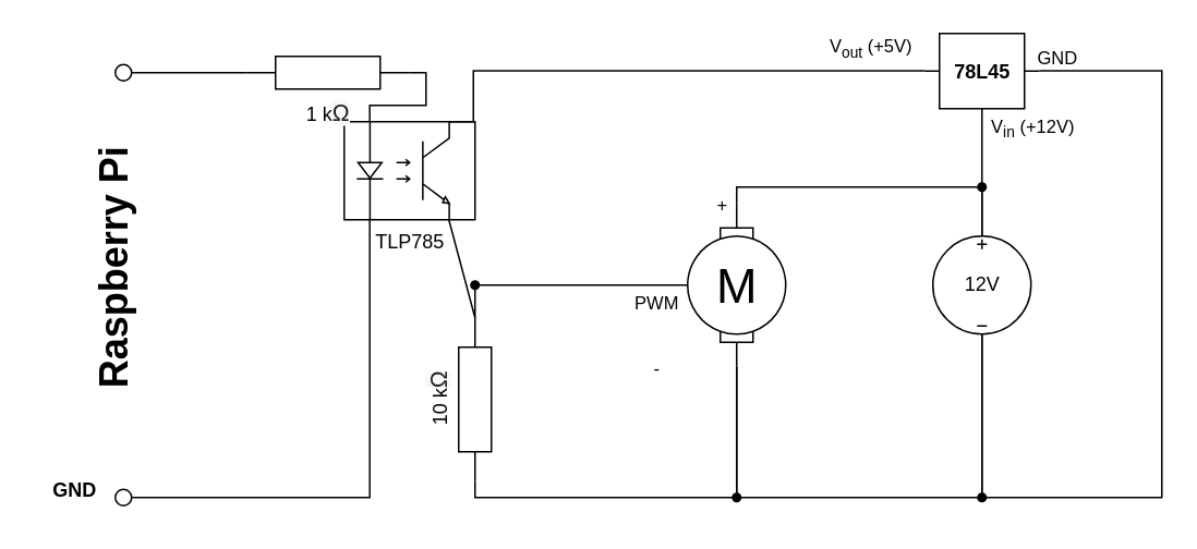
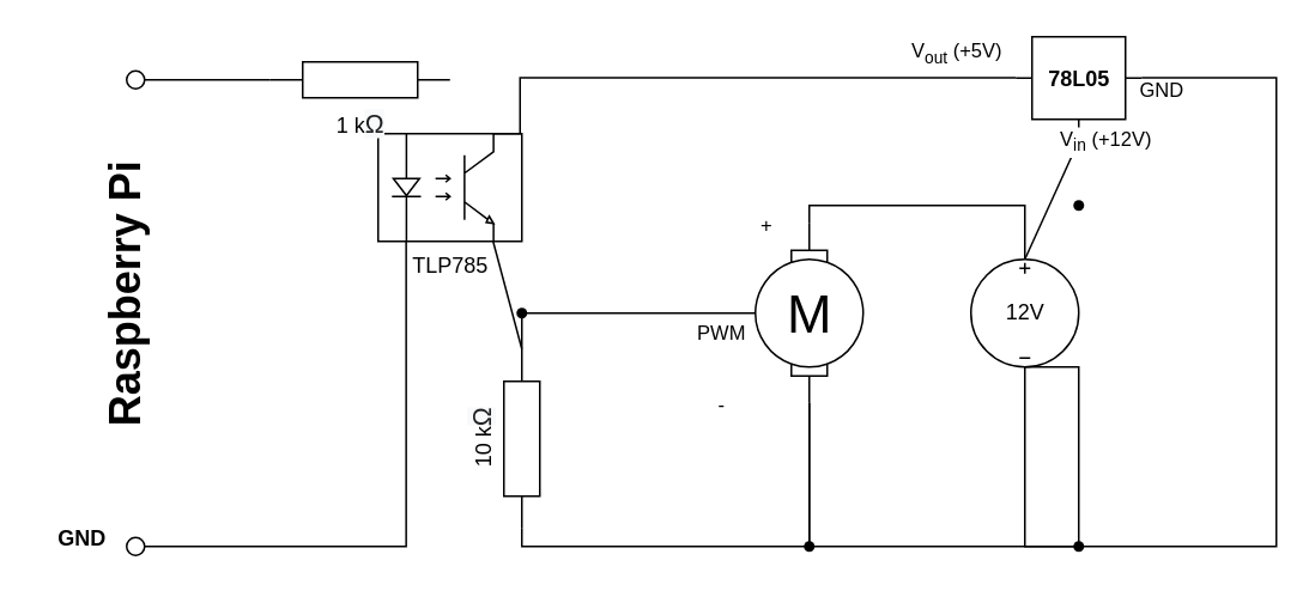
- <mxCell id="25" value="&lt;font style=&quot;font-size: 12px;&quot;&gt;78L45&lt;/font&gt;" style="text;strokeColor=none;fillColor=none;html=1;fontSize=24;fontStyle=1;verticalAlign=middle;align=center;" vertex="1" parent="1"><mxGeometry x="555" y="20" width="90" height="40" as="geometry" /></mxCell>
+ <mxCell id="25" value="&lt;font style=&quot;font-size: 12px;&quot;&gt;78L05&lt;/font&gt;" style="text;strokeColor=none;fillColor=none;html=1;fontSize=24;fontStyle=1;verticalAlign=middle;align=center;" vertex="1" parent="1"><mxGeometry x="555" y="20" width="90" height="40" as="geometry" /></mxCell>
- <mxCell id="12" value="" style="endArrow=none;html=1;strokeWidth=1;entryX=0.195;entryY=0;entryDx=0;entryDy=0;entryPerimeter=0;elbow=vertical;rounded=0;exitX=0;exitY=0.5;exitDx=0;exitDy=0;exitPerimeter=0;edgeStyle=orthogonalEdgeStyle;" parent="1" source="7" target="6" edge="1"><mxGeometry x="210" y="110" width="100" as="geometry"><mxPoint x="125" y="104" as="sourcePoint" /><mxPoint x="230" y="49" as="targetPoint" /></mxGeometry></mxCell>
- <mxCell id="3" value="12V&lt;br&gt;" style="pointerEvents=1;verticalLabelPosition=middle;shadow=0;dashed=0;align=center;html=1;verticalAlign=middle;shape=mxgraph.electrical.signal_sources.dc_source_3;labelPosition=center;" parent="1" vertex="1"><mxGeometry x="570" y="144" width="60" height="60" as="geometry" /></mxCell>
+ <mxCell id="3" value="12V&lt;br&gt;" style="pointerEvents=1;verticalLabelPosition=middle;shadow=0;dashed=0;align=center;html=1;verticalAlign=middle;shape=mxgraph.electrical.signal_sources.dc_source_3;labelPosition=center;" parent="1" vertex="1"><mxGeometry x="540" y="144" width="60" height="60" as="geometry" /></mxCell>
